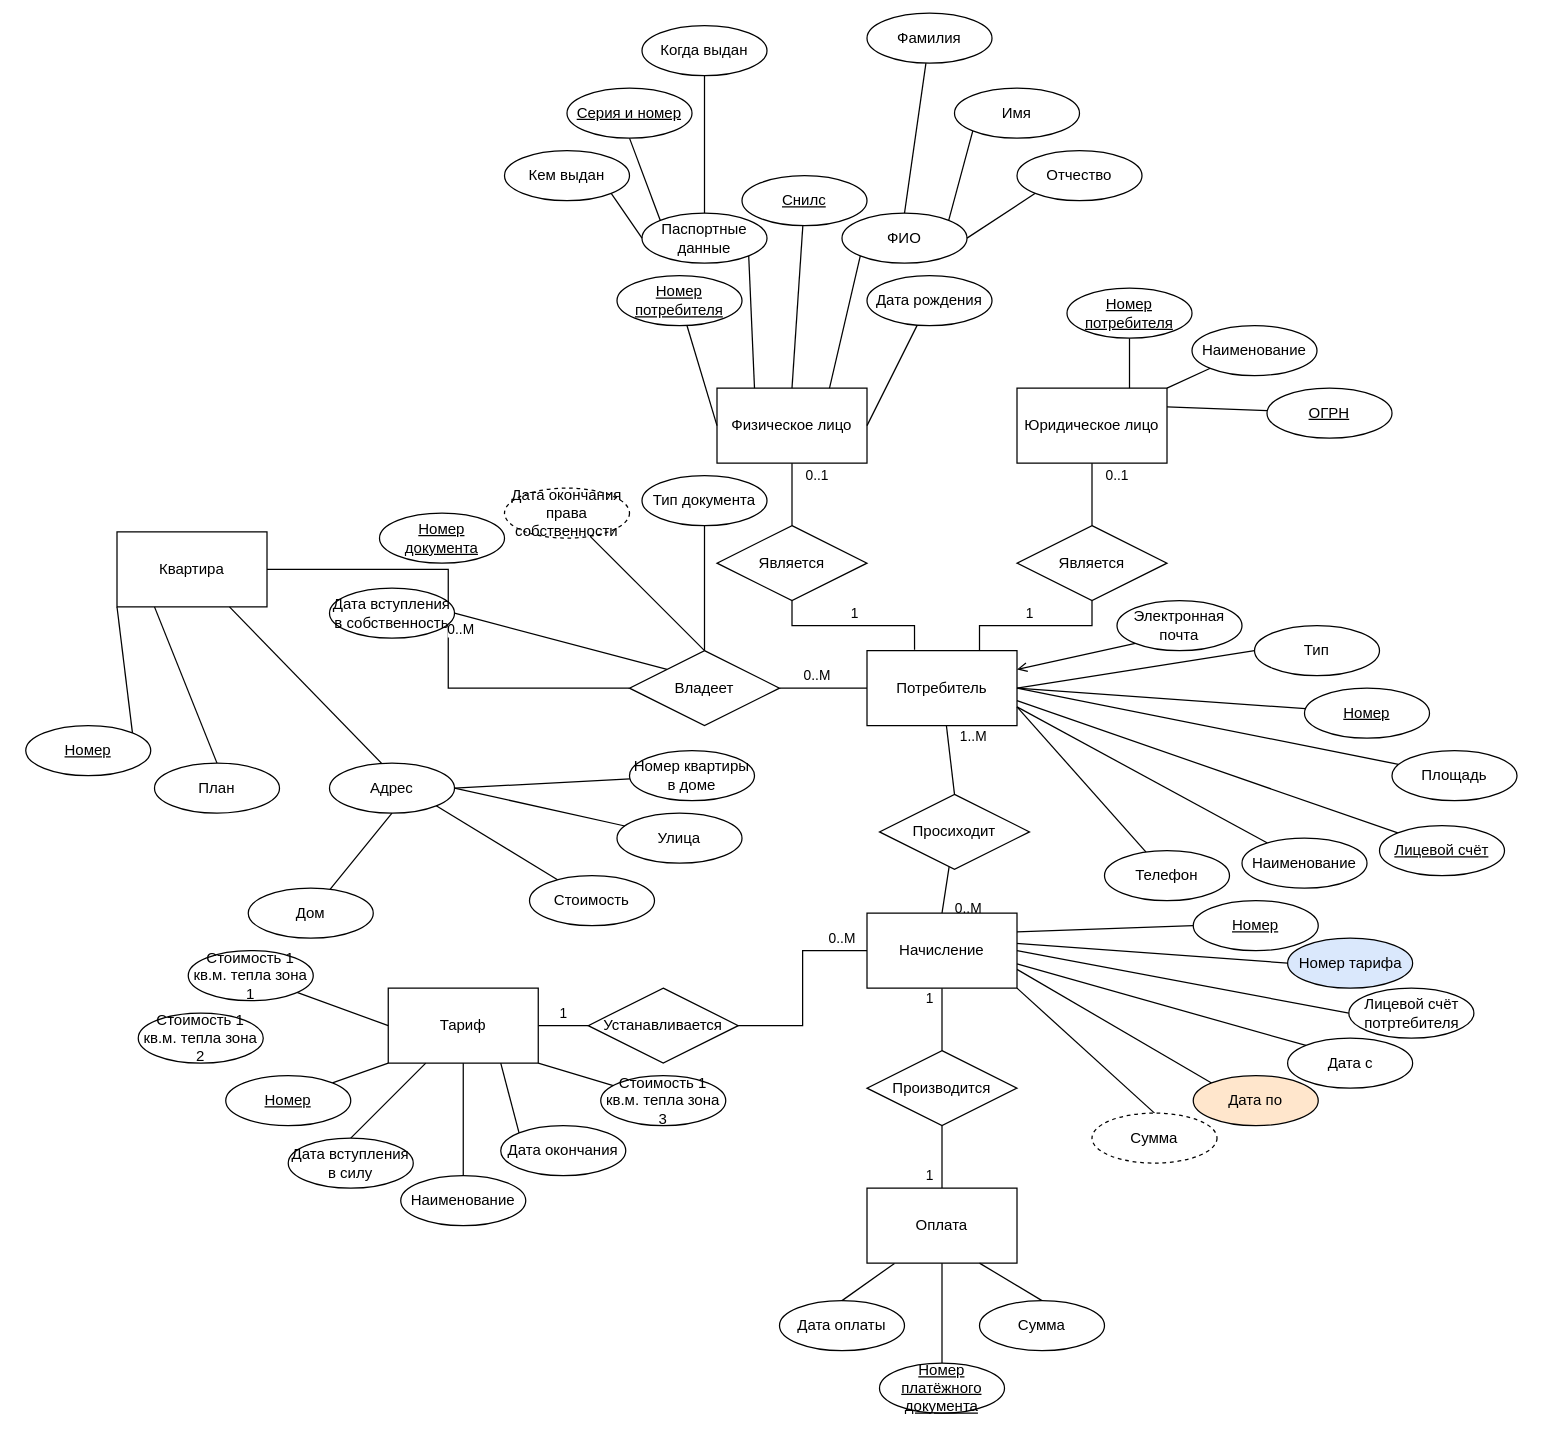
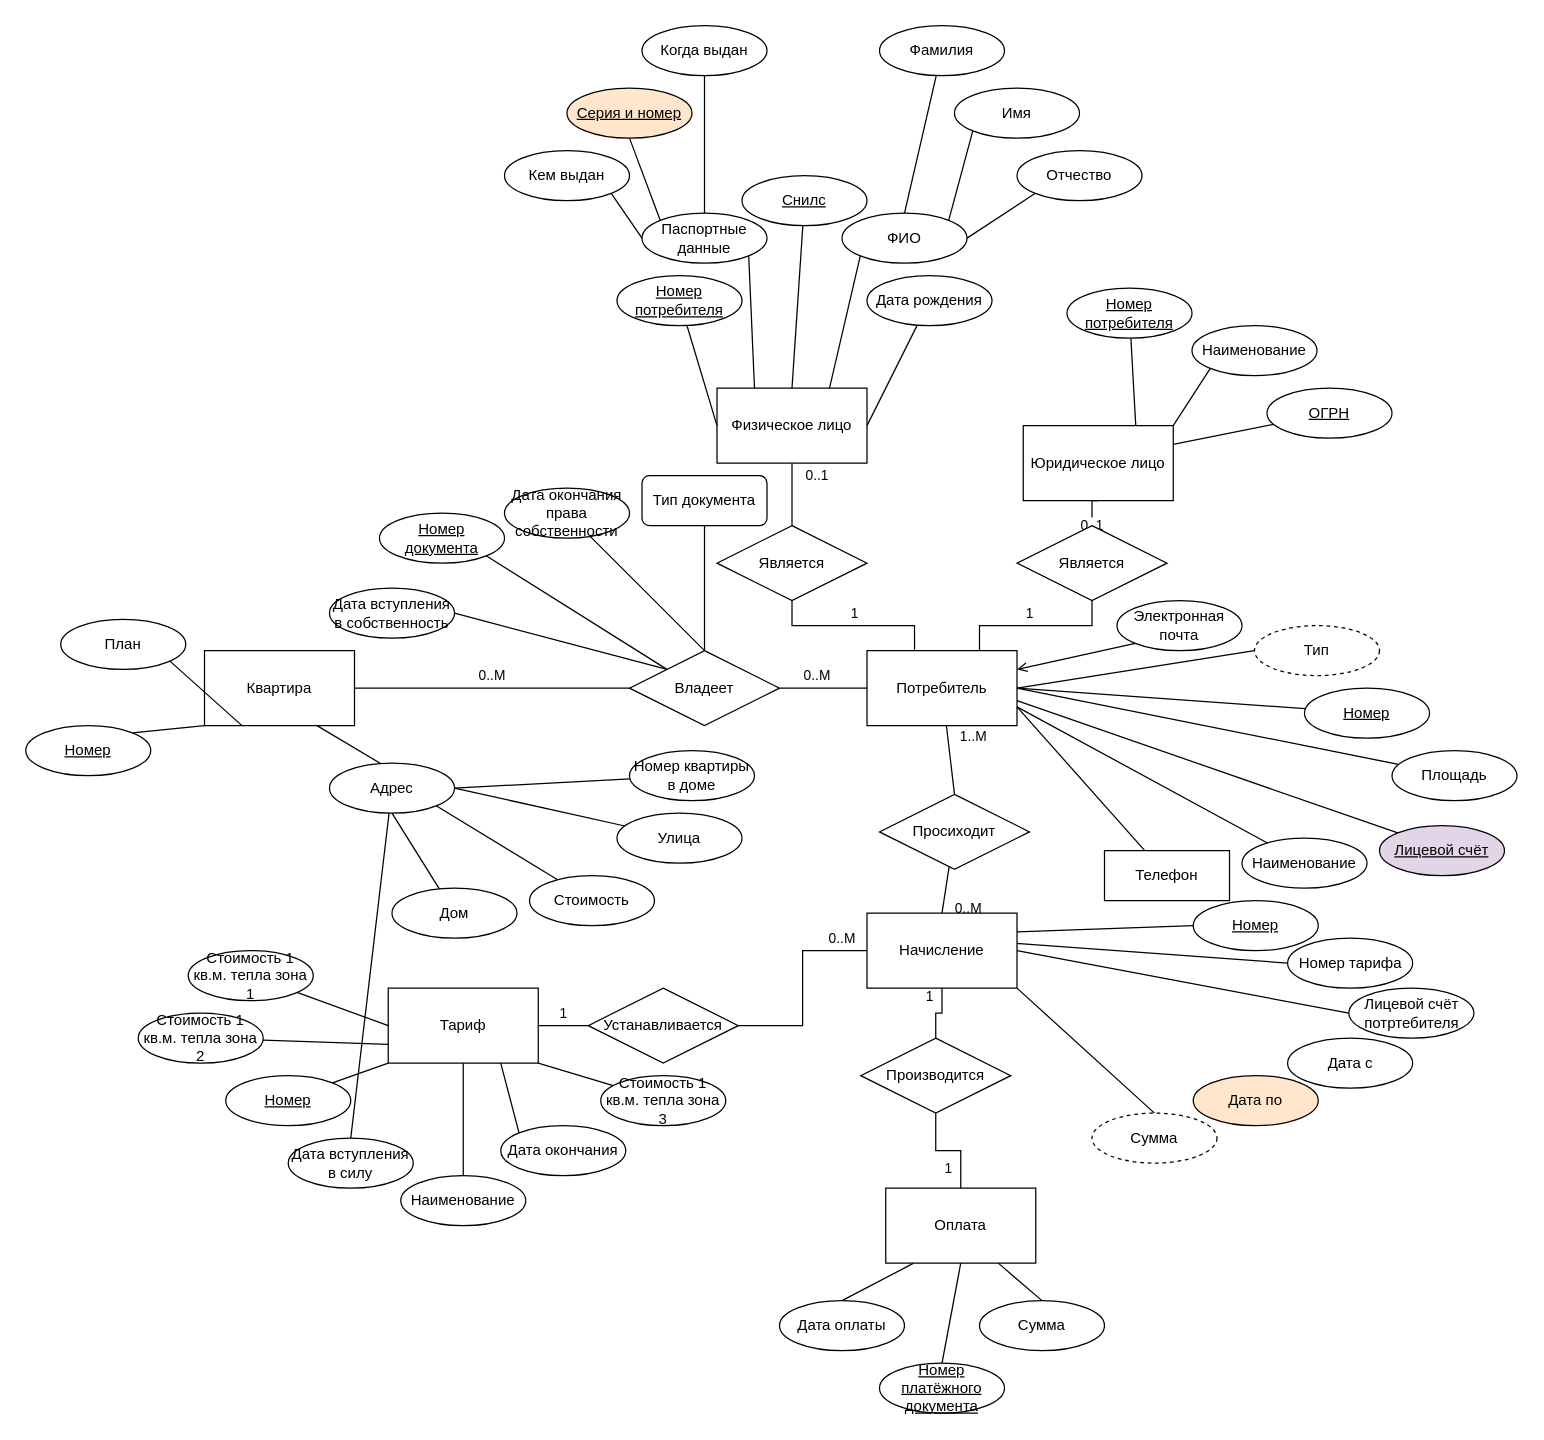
- <mxCell id="65" value="Фамилия" style="ellipse;whiteSpace=wrap;html=1;align=center;" parent="1" vertex="1"><mxGeometry x="693" y="10" width="100" height="40" as="geometry" /></mxCell>
+ <mxCell id="65" value="Фамилия" style="ellipse;whiteSpace=wrap;html=1;align=center;" parent="1" vertex="1"><mxGeometry x="703" y="20" width="100" height="40" as="geometry" /></mxCell>
- <mxCell id="55" value="&lt;u&gt;Серия и номер&lt;/u&gt;" style="ellipse;whiteSpace=wrap;html=1;align=center;" parent="1" vertex="1"><mxGeometry x="453" y="70" width="100" height="40" as="geometry" /></mxCell>
+ <mxCell id="55" value="&lt;u&gt;Серия и номер&lt;/u&gt;" style="ellipse;whiteSpace=wrap;html=1;align=center;fillColor=#ffe6cc;" parent="1" vertex="1"><mxGeometry x="453" y="70" width="100" height="40" as="geometry" /></mxCell>
- <mxCell id="7" value="Юридическое лицо" style="rounded=0;whiteSpace=wrap;html=1;" parent="1" vertex="1"><mxGeometry x="813" y="310" width="120" height="60" as="geometry" /></mxCell>
+ <mxCell id="7" value="Юридическое лицо" style="rounded=0;whiteSpace=wrap;html=1;" parent="1" vertex="1"><mxGeometry x="818" y="340" width="120" height="60" as="geometry" /></mxCell>
- <mxCell id="100" value="Тип документа" style="ellipse;whiteSpace=wrap;html=1;align=center;" parent="1" vertex="1"><mxGeometry x="513" y="380" width="100" height="40" as="geometry" /></mxCell>
+ <mxCell id="100" value="Тип документа" style="whiteSpace=wrap;html=1;align=center;rounded=1;" parent="1" vertex="1"><mxGeometry x="513" y="380" width="100" height="40" as="geometry" /></mxCell>
- <mxCell id="104" value="Дата окончания права собственности" style="ellipse;whiteSpace=wrap;html=1;align=center;dashed=1;" parent="1" vertex="1"><mxGeometry x="403" y="390" width="100" height="40" as="geometry" /></mxCell>
+ <mxCell id="104" value="Дата окончания права собственности" style="ellipse;whiteSpace=wrap;html=1;align=center;" parent="1" vertex="1"><mxGeometry x="403" y="390" width="100" height="40" as="geometry" /></mxCell>
- <mxCell id="3" value="Квартира" style="rounded=0;whiteSpace=wrap;html=1;" parent="1" vertex="1"><mxGeometry x="93" y="425" width="120" height="60" as="geometry" /></mxCell>
+ <mxCell id="3" value="Квартира" style="rounded=0;whiteSpace=wrap;html=1;" parent="1" vertex="1"><mxGeometry x="163" y="520" width="120" height="60" as="geometry" /></mxCell>
+ <mxCell id="97" style="rounded=0;orthogonalLoop=1;jettySize=auto;html=1;exitX=1;exitY=1;exitDx=0;exitDy=0;entryX=0;entryY=0;entryDx=0;entryDy=0;endArrow=none;endFill=0;" parent="1" source="98" target="13" edge="1"><mxGeometry relative="1" as="geometry" /></mxCell>
- <mxCell id="49" value="Тип" style="ellipse;whiteSpace=wrap;html=1;align=center;" parent="1" vertex="1"><mxGeometry x="1003" y="500" width="100" height="40" as="geometry" /></mxCell>
+ <mxCell id="49" value="Тип" style="ellipse;whiteSpace=wrap;html=1;align=center;dashed=1;" parent="1" vertex="1"><mxGeometry x="1003" y="500" width="100" height="40" as="geometry" /></mxCell>
- <mxCell id="36" value="План" style="ellipse;whiteSpace=wrap;html=1;align=center;" parent="1" vertex="1"><mxGeometry x="123" y="610" width="100" height="40" as="geometry" /></mxCell>
+ <mxCell id="36" value="План" style="ellipse;whiteSpace=wrap;html=1;align=center;" parent="1" vertex="1"><mxGeometry x="48" y="495" width="100" height="40" as="geometry" /></mxCell>
- <mxCell id="25" value="&lt;u&gt;Лицевой счёт&lt;/u&gt;" style="ellipse;whiteSpace=wrap;html=1;align=center;" parent="1" vertex="1"><mxGeometry x="1103" y="660" width="100" height="40" as="geometry" /></mxCell>
+ <mxCell id="25" value="&lt;u&gt;Лицевой счёт&lt;/u&gt;" style="ellipse;whiteSpace=wrap;html=1;align=center;fillColor=#e1d5e7;" parent="1" vertex="1"><mxGeometry x="1103" y="660" width="100" height="40" as="geometry" /></mxCell>
- <mxCell id="45" value="Телефон" style="ellipse;whiteSpace=wrap;html=1;align=center;" parent="1" vertex="1"><mxGeometry x="883" y="680" width="100" height="40" as="geometry" /></mxCell>
+ <mxCell id="45" value="Телефон" style="whiteSpace=wrap;html=1;align=center;rounded=0;" parent="1" vertex="1"><mxGeometry x="883" y="680" width="100" height="40" as="geometry" /></mxCell>
- <mxCell id="32" value="Дом" style="ellipse;whiteSpace=wrap;html=1;align=center;" parent="1" vertex="1"><mxGeometry x="198" y="710" width="100" height="40" as="geometry" /></mxCell>
+ <mxCell id="32" value="Дом" style="ellipse;whiteSpace=wrap;html=1;align=center;" parent="1" vertex="1"><mxGeometry x="313" y="710" width="100" height="40" as="geometry" /></mxCell>
- <mxCell id="111" value="Номер тарифа" style="ellipse;whiteSpace=wrap;html=1;align=center;fillColor=#dae8fc;" parent="1" vertex="1"><mxGeometry x="1029.5" y="750" width="100" height="40" as="geometry" /></mxCell>
+ <mxCell id="111" value="Номер тарифа" style="ellipse;whiteSpace=wrap;html=1;align=center;" parent="1" vertex="1"><mxGeometry x="1029.5" y="750" width="100" height="40" as="geometry" /></mxCell>
- <mxCell id="114" style="rounded=0;orthogonalLoop=1;jettySize=auto;html=1;exitX=0;exitY=0;exitDx=0;exitDy=0;entryX=1;entryY=0.677;entryDx=0;entryDy=0;endArrow=none;endFill=0;entryPerimeter=0;" parent="1" source="115" target="122" edge="1"><mxGeometry relative="1" as="geometry"><mxPoint x="803" y="780" as="targetPoint" /></mxGeometry></mxCell>
- <mxCell id="116" style="rounded=0;orthogonalLoop=1;jettySize=auto;html=1;exitX=0;exitY=0;exitDx=0;exitDy=0;endArrow=none;endFill=0;entryX=1;entryY=0.75;entryDx=0;entryDy=0;" parent="1" source="117" target="122" edge="1"><mxGeometry relative="1" as="geometry"><mxPoint x="803" y="780" as="targetPoint" /></mxGeometry></mxCell>
+ <mxCell id="88" style="rounded=0;orthogonalLoop=1;jettySize=auto;html=1;entryX=0;entryY=0.75;entryDx=0;entryDy=0;endArrow=none;endFill=0;" parent="1" source="89" target="9" edge="1"><mxGeometry relative="1" as="geometry" /></mxCell>
- <mxCell id="17" value="Производится" style="shape=rhombus;perimeter=rhombusPerimeter;whiteSpace=wrap;html=1;align=center;" parent="1" vertex="1"><mxGeometry x="693" y="840" width="120" height="60" as="geometry" /></mxCell>
+ <mxCell id="17" value="Производится" style="shape=rhombus;perimeter=rhombusPerimeter;whiteSpace=wrap;html=1;align=center;" parent="1" vertex="1"><mxGeometry x="688" y="830" width="120" height="60" as="geometry" /></mxCell>
- <mxCell id="82" style="rounded=0;orthogonalLoop=1;jettySize=auto;html=1;exitX=0.5;exitY=0;exitDx=0;exitDy=0;entryX=0.25;entryY=1;entryDx=0;entryDy=0;endArrow=none;endFill=0;" parent="1" source="83" target="9" edge="1"><mxGeometry relative="1" as="geometry" /></mxCell>
+ <mxCell id="82" style="rounded=0;orthogonalLoop=1;jettySize=auto;html=1;exitX=0.5;exitY=0;exitDx=0;exitDy=0;endArrow=none;endFill=0;" parent="1" source="83" target="27" edge="1"><mxGeometry relative="1" as="geometry" /></mxCell>
- <mxCell id="11" value="Оплата" style="rounded=0;whiteSpace=wrap;html=1;" parent="1" vertex="1"><mxGeometry x="693" y="950" width="120" height="60" as="geometry" /></mxCell>
+ <mxCell id="11" value="Оплата" style="rounded=0;whiteSpace=wrap;html=1;" parent="1" vertex="1"><mxGeometry x="708" y="950" width="120" height="60" as="geometry" /></mxCell>
